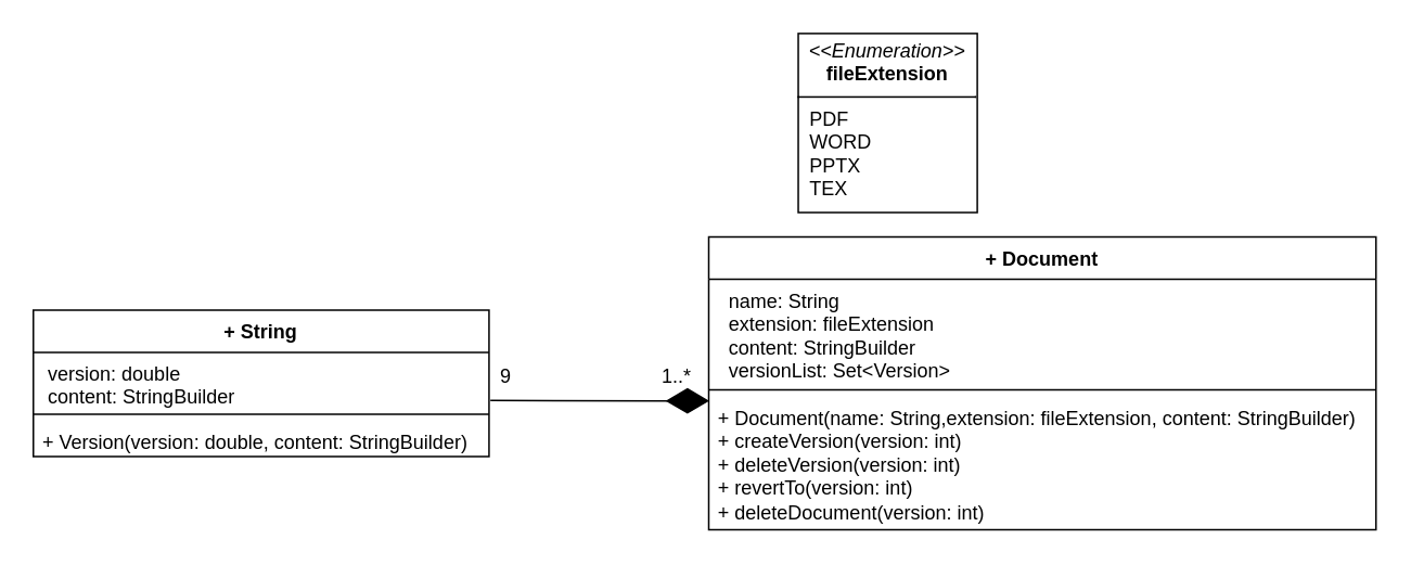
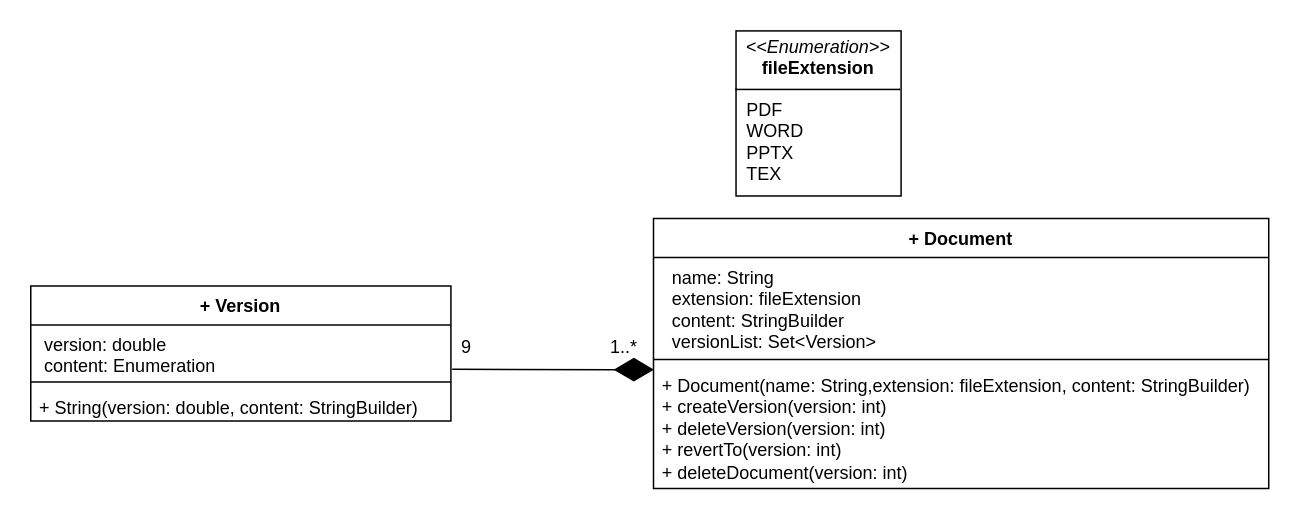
- <mxCell id="7" value="+ String" style="swimlane;fontStyle=1;align=center;verticalAlign=top;childLayout=stackLayout;horizontal=1;startSize=26;horizontalStack=0;resizeParent=1;resizeParentMax=0;resizeLast=0;collapsible=1;marginBottom=0;whiteSpace=wrap;html=1;" vertex="1" parent="1"><mxGeometry x="20" y="190" width="280" height="90" as="geometry" /></mxCell>
+ <mxCell id="7" value="+ Version" style="swimlane;fontStyle=1;align=center;verticalAlign=top;childLayout=stackLayout;horizontal=1;startSize=26;horizontalStack=0;resizeParent=1;resizeParentMax=0;resizeLast=0;collapsible=1;marginBottom=0;whiteSpace=wrap;html=1;" vertex="1" parent="1"><mxGeometry x="20" y="190" width="280" height="90" as="geometry" /></mxCell>
- <mxCell id="8" value="&amp;nbsp;version: double&lt;div&gt;&amp;nbsp;content: StringBuilder&lt;/div&gt;" style="text;strokeColor=none;fillColor=none;align=left;verticalAlign=top;spacingLeft=4;spacingRight=4;overflow=hidden;rotatable=0;points=[[0,0.5],[1,0.5]];portConstraint=eastwest;whiteSpace=wrap;html=1;" vertex="1" parent="7"><mxGeometry y="26" width="280" height="34" as="geometry" /></mxCell>
+ <mxCell id="8" value="&amp;nbsp;version: double&lt;div&gt;&amp;nbsp;content: Enumeration&lt;/div&gt;" style="text;strokeColor=none;fillColor=none;align=left;verticalAlign=top;spacingLeft=4;spacingRight=4;overflow=hidden;rotatable=0;points=[[0,0.5],[1,0.5]];portConstraint=eastwest;whiteSpace=wrap;html=1;" vertex="1" parent="7"><mxGeometry y="26" width="280" height="34" as="geometry" /></mxCell>
- <mxCell id="10" value="+ Version(version: double, content: StringBuilder)" style="text;strokeColor=none;fillColor=none;align=left;verticalAlign=top;spacingLeft=4;spacingRight=4;overflow=hidden;rotatable=0;points=[[0,0.5],[1,0.5]];portConstraint=eastwest;whiteSpace=wrap;html=1;" vertex="1" parent="7"><mxGeometry y="68" width="280" height="22" as="geometry" /></mxCell>
+ <mxCell id="10" value="+ String(version: double, content: StringBuilder)" style="text;strokeColor=none;fillColor=none;align=left;verticalAlign=top;spacingLeft=4;spacingRight=4;overflow=hidden;rotatable=0;points=[[0,0.5],[1,0.5]];portConstraint=eastwest;whiteSpace=wrap;html=1;" vertex="1" parent="7"><mxGeometry y="68" width="280" height="22" as="geometry" /></mxCell>
